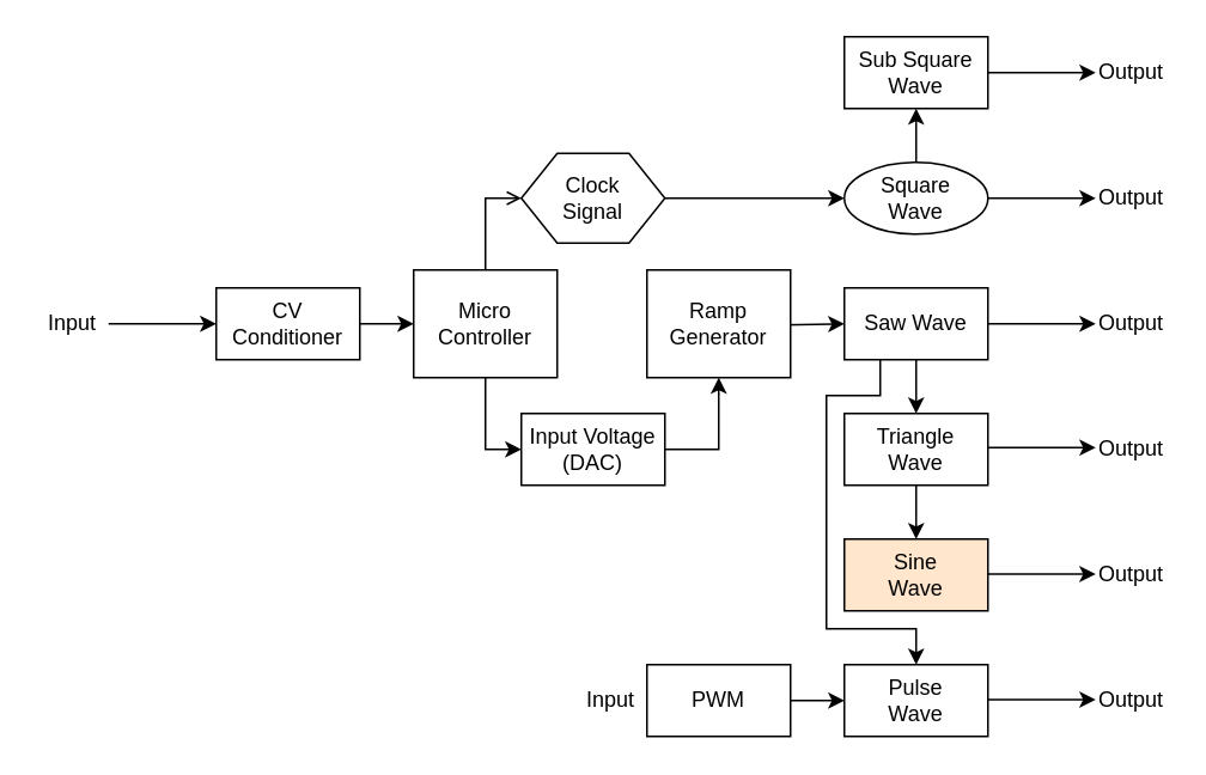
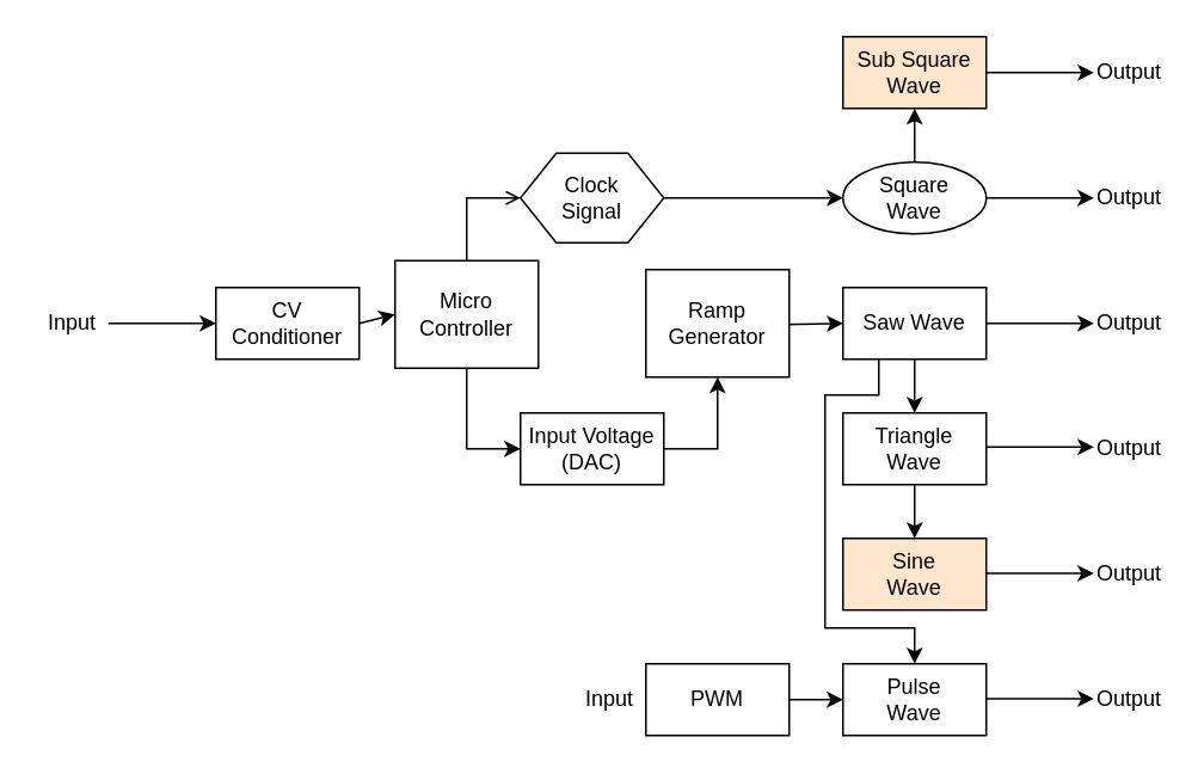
- <mxCell id="16" value="Sub Square&lt;br&gt;Wave" style="rounded=0;whiteSpace=wrap;html=1;" parent="1" vertex="1"><mxGeometry x="470" y="20" width="80" height="40" as="geometry" /></mxCell>
+ <mxCell id="16" value="Sub Square&lt;br&gt;Wave" style="rounded=0;whiteSpace=wrap;html=1;fillColor=#ffe6cc;" parent="1" vertex="1"><mxGeometry x="470" y="20" width="80" height="40" as="geometry" /></mxCell>
- <mxCell id="5" value="Micro&lt;br&gt;Controller" style="rounded=0;whiteSpace=wrap;html=1;" parent="1" vertex="1"><mxGeometry x="230" y="150" width="80" height="60" as="geometry" /></mxCell>
+ <mxCell id="5" value="Micro&lt;br&gt;Controller" style="rounded=0;whiteSpace=wrap;html=1;" parent="1" vertex="1"><mxGeometry x="220" y="145" width="80" height="60" as="geometry" /></mxCell>
